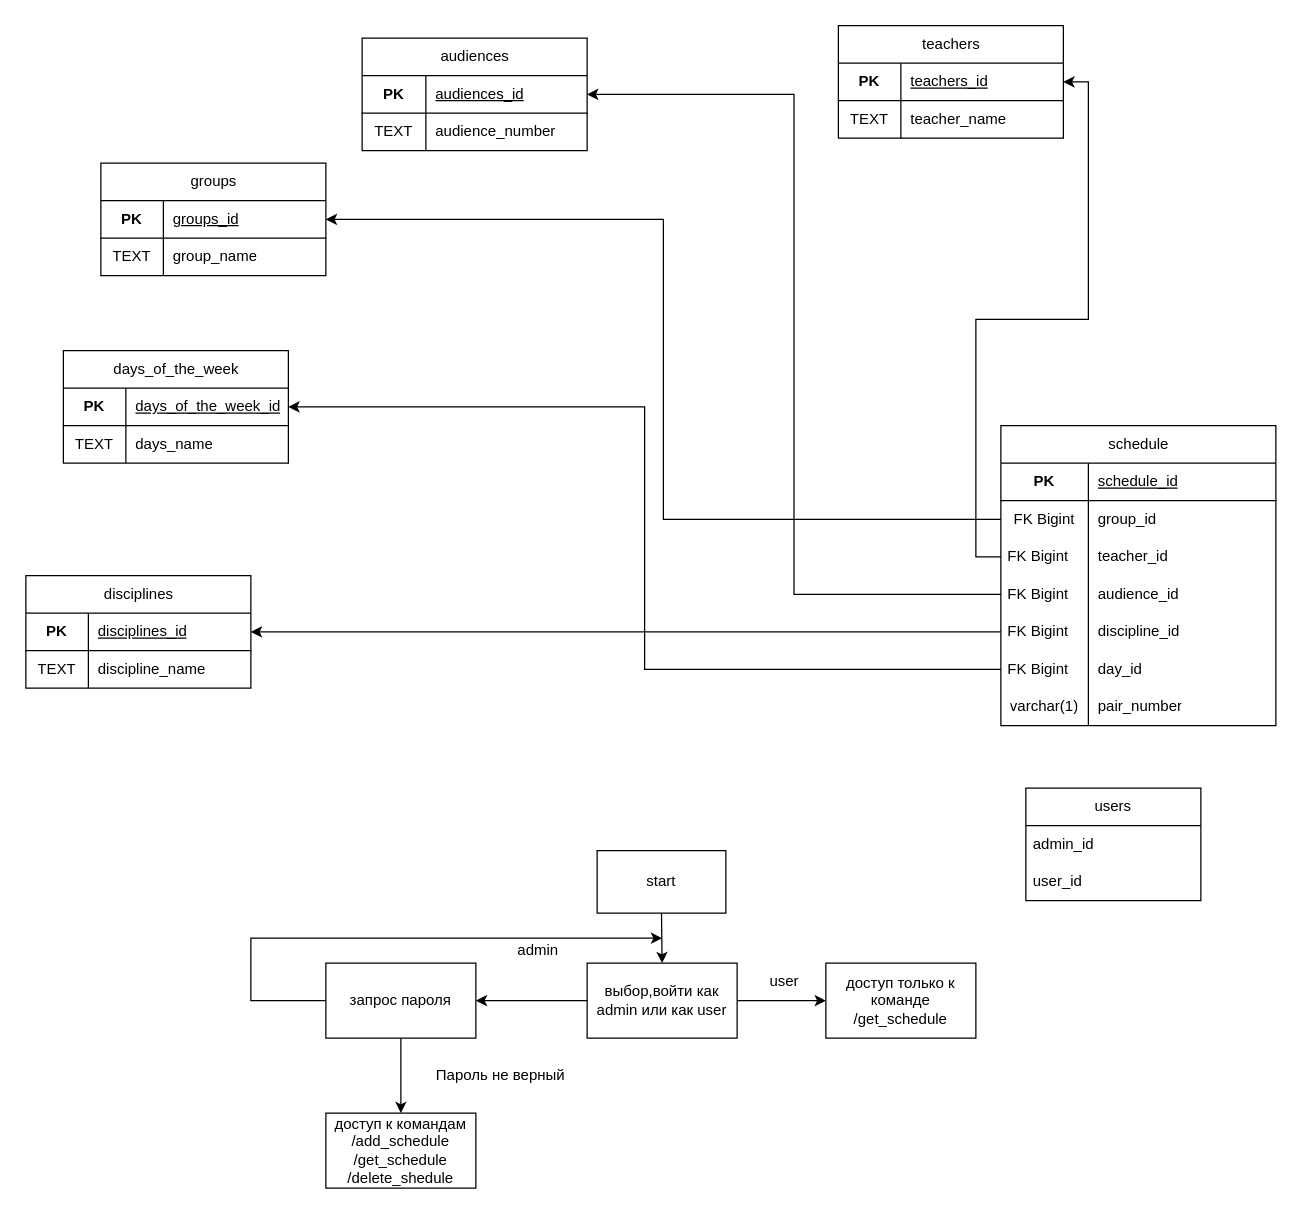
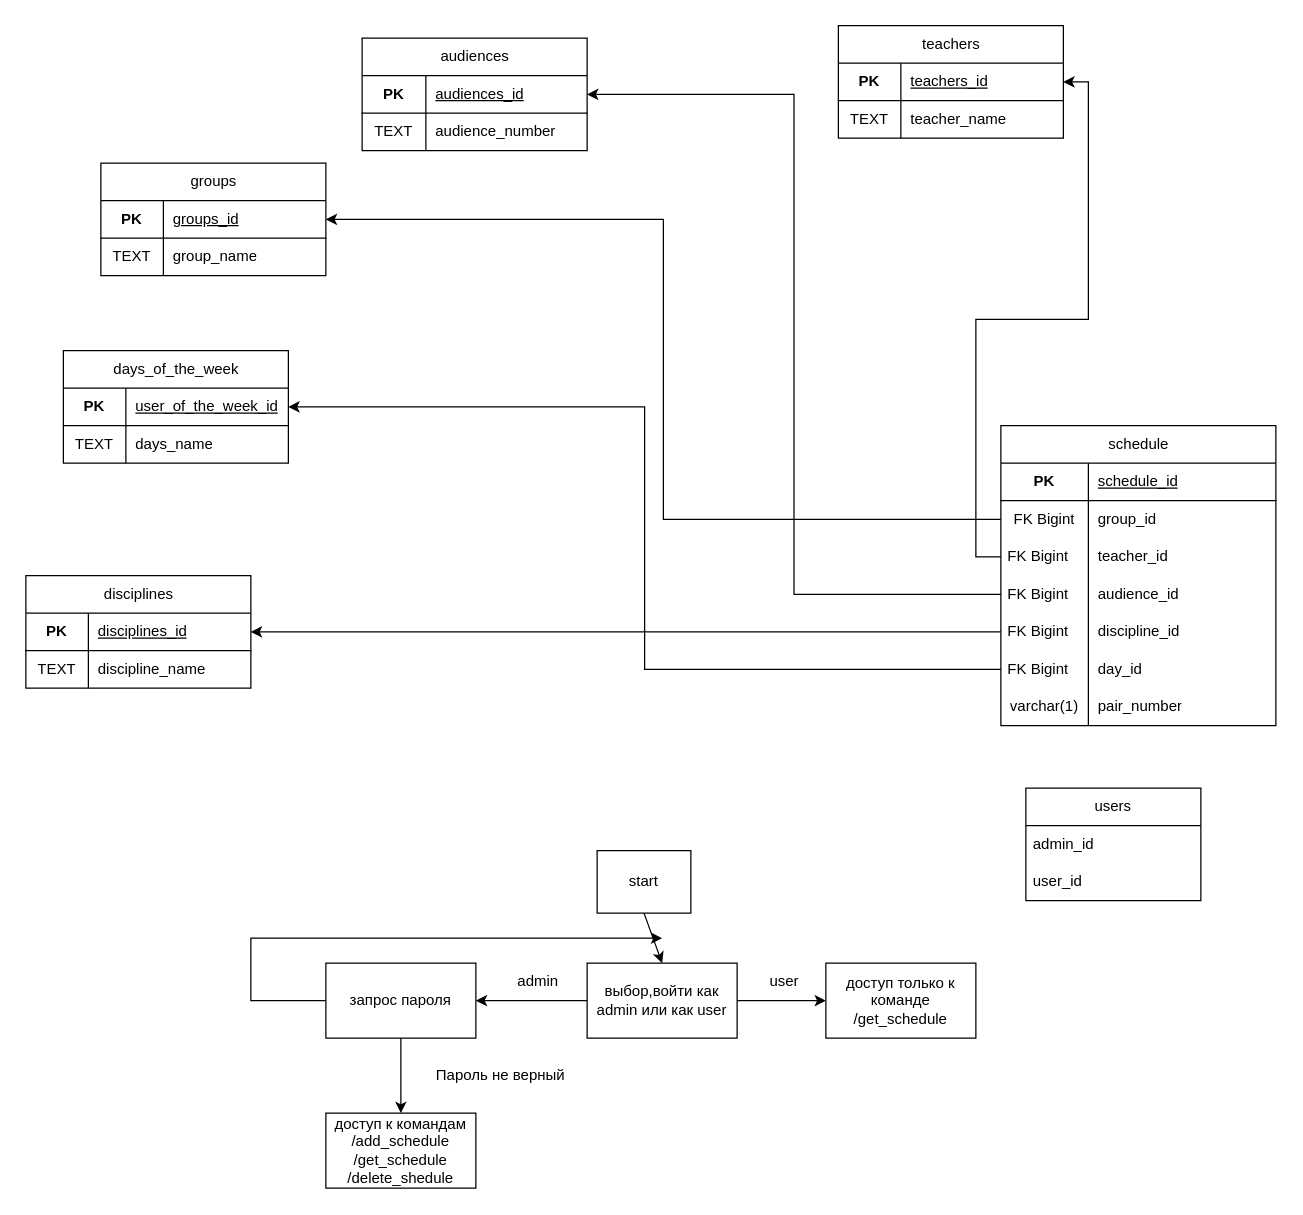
- <mxCell id="47" value="&lt;span style=&quot;font-weight: 400;&quot;&gt;days_of_the_week_id&lt;/span&gt;" style="shape=partialRectangle;connectable=0;fillColor=none;top=0;left=0;bottom=0;right=0;align=left;spacingLeft=6;fontStyle=5;overflow=hidden;whiteSpace=wrap;html=1;" vertex="1" parent="45"><mxGeometry x="50" width="130" height="30" as="geometry"><mxRectangle width="130" height="30" as="alternateBounds" /></mxGeometry></mxCell>
+ <mxCell id="47" value="&lt;span style=&quot;font-weight: 400;&quot;&gt;user_of_the_week_id&lt;/span&gt;" style="shape=partialRectangle;connectable=0;fillColor=none;top=0;left=0;bottom=0;right=0;align=left;spacingLeft=6;fontStyle=5;overflow=hidden;whiteSpace=wrap;html=1;" vertex="1" parent="45"><mxGeometry x="50" width="130" height="30" as="geometry"><mxRectangle width="130" height="30" as="alternateBounds" /></mxGeometry></mxCell>
- <mxCell id="9" value="start" style="rounded=0;whiteSpace=wrap;html=1;" vertex="1" parent="1"><mxGeometry x="477" y="680" width="103" height="50" as="geometry" /></mxCell>
+ <mxCell id="9" value="start" style="rounded=0;whiteSpace=wrap;html=1;" vertex="1" parent="1"><mxGeometry x="477" y="680" width="75" height="50" as="geometry" /></mxCell>
- <mxCell id="15" value="admin" style="text;html=1;align=center;verticalAlign=middle;whiteSpace=wrap;rounded=0;" vertex="1" parent="1"><mxGeometry x="400" y="745" width="60" height="30" as="geometry" /></mxCell>
+ <mxCell id="15" value="admin" style="text;html=1;align=center;verticalAlign=middle;whiteSpace=wrap;rounded=0;" vertex="1" parent="1"><mxGeometry x="400" y="770" width="60" height="30" as="geometry" /></mxCell>
